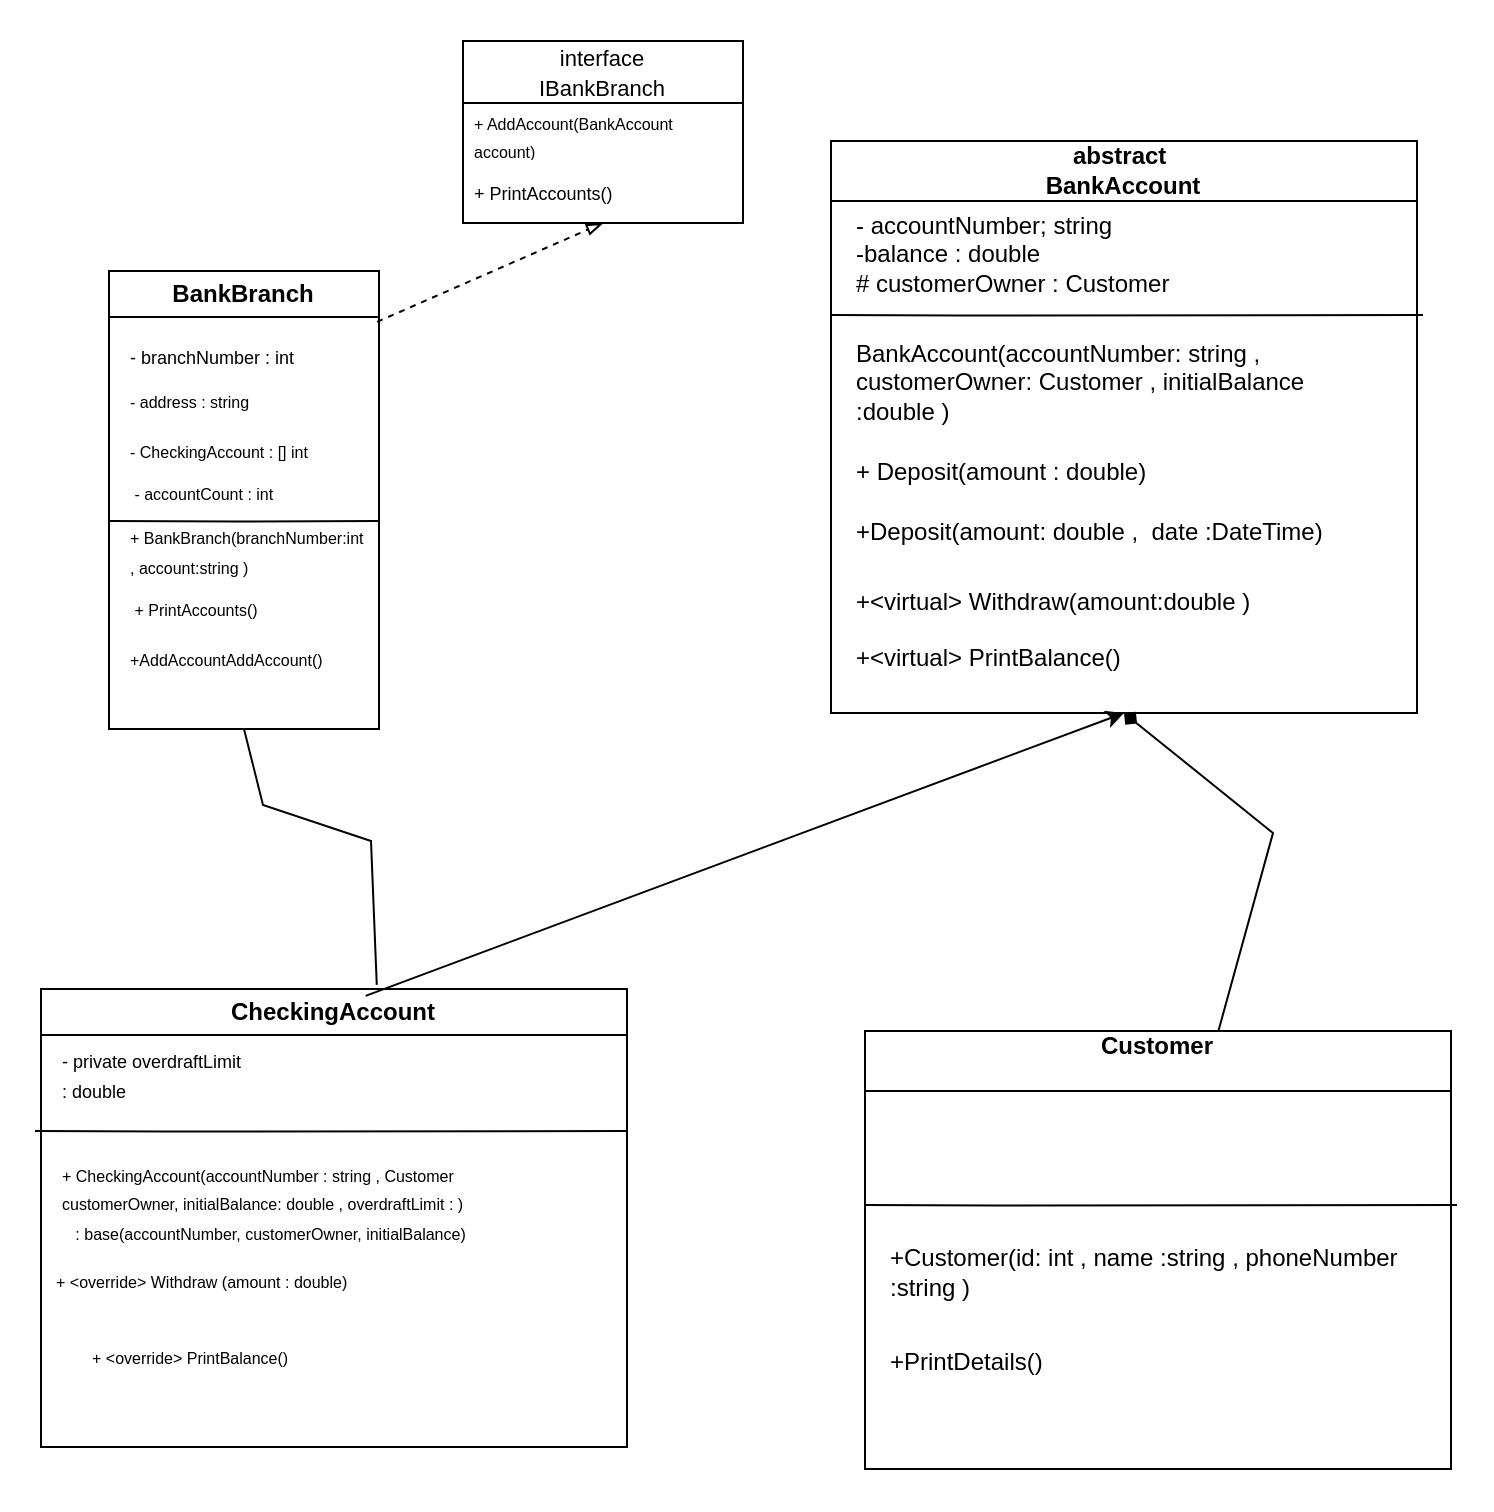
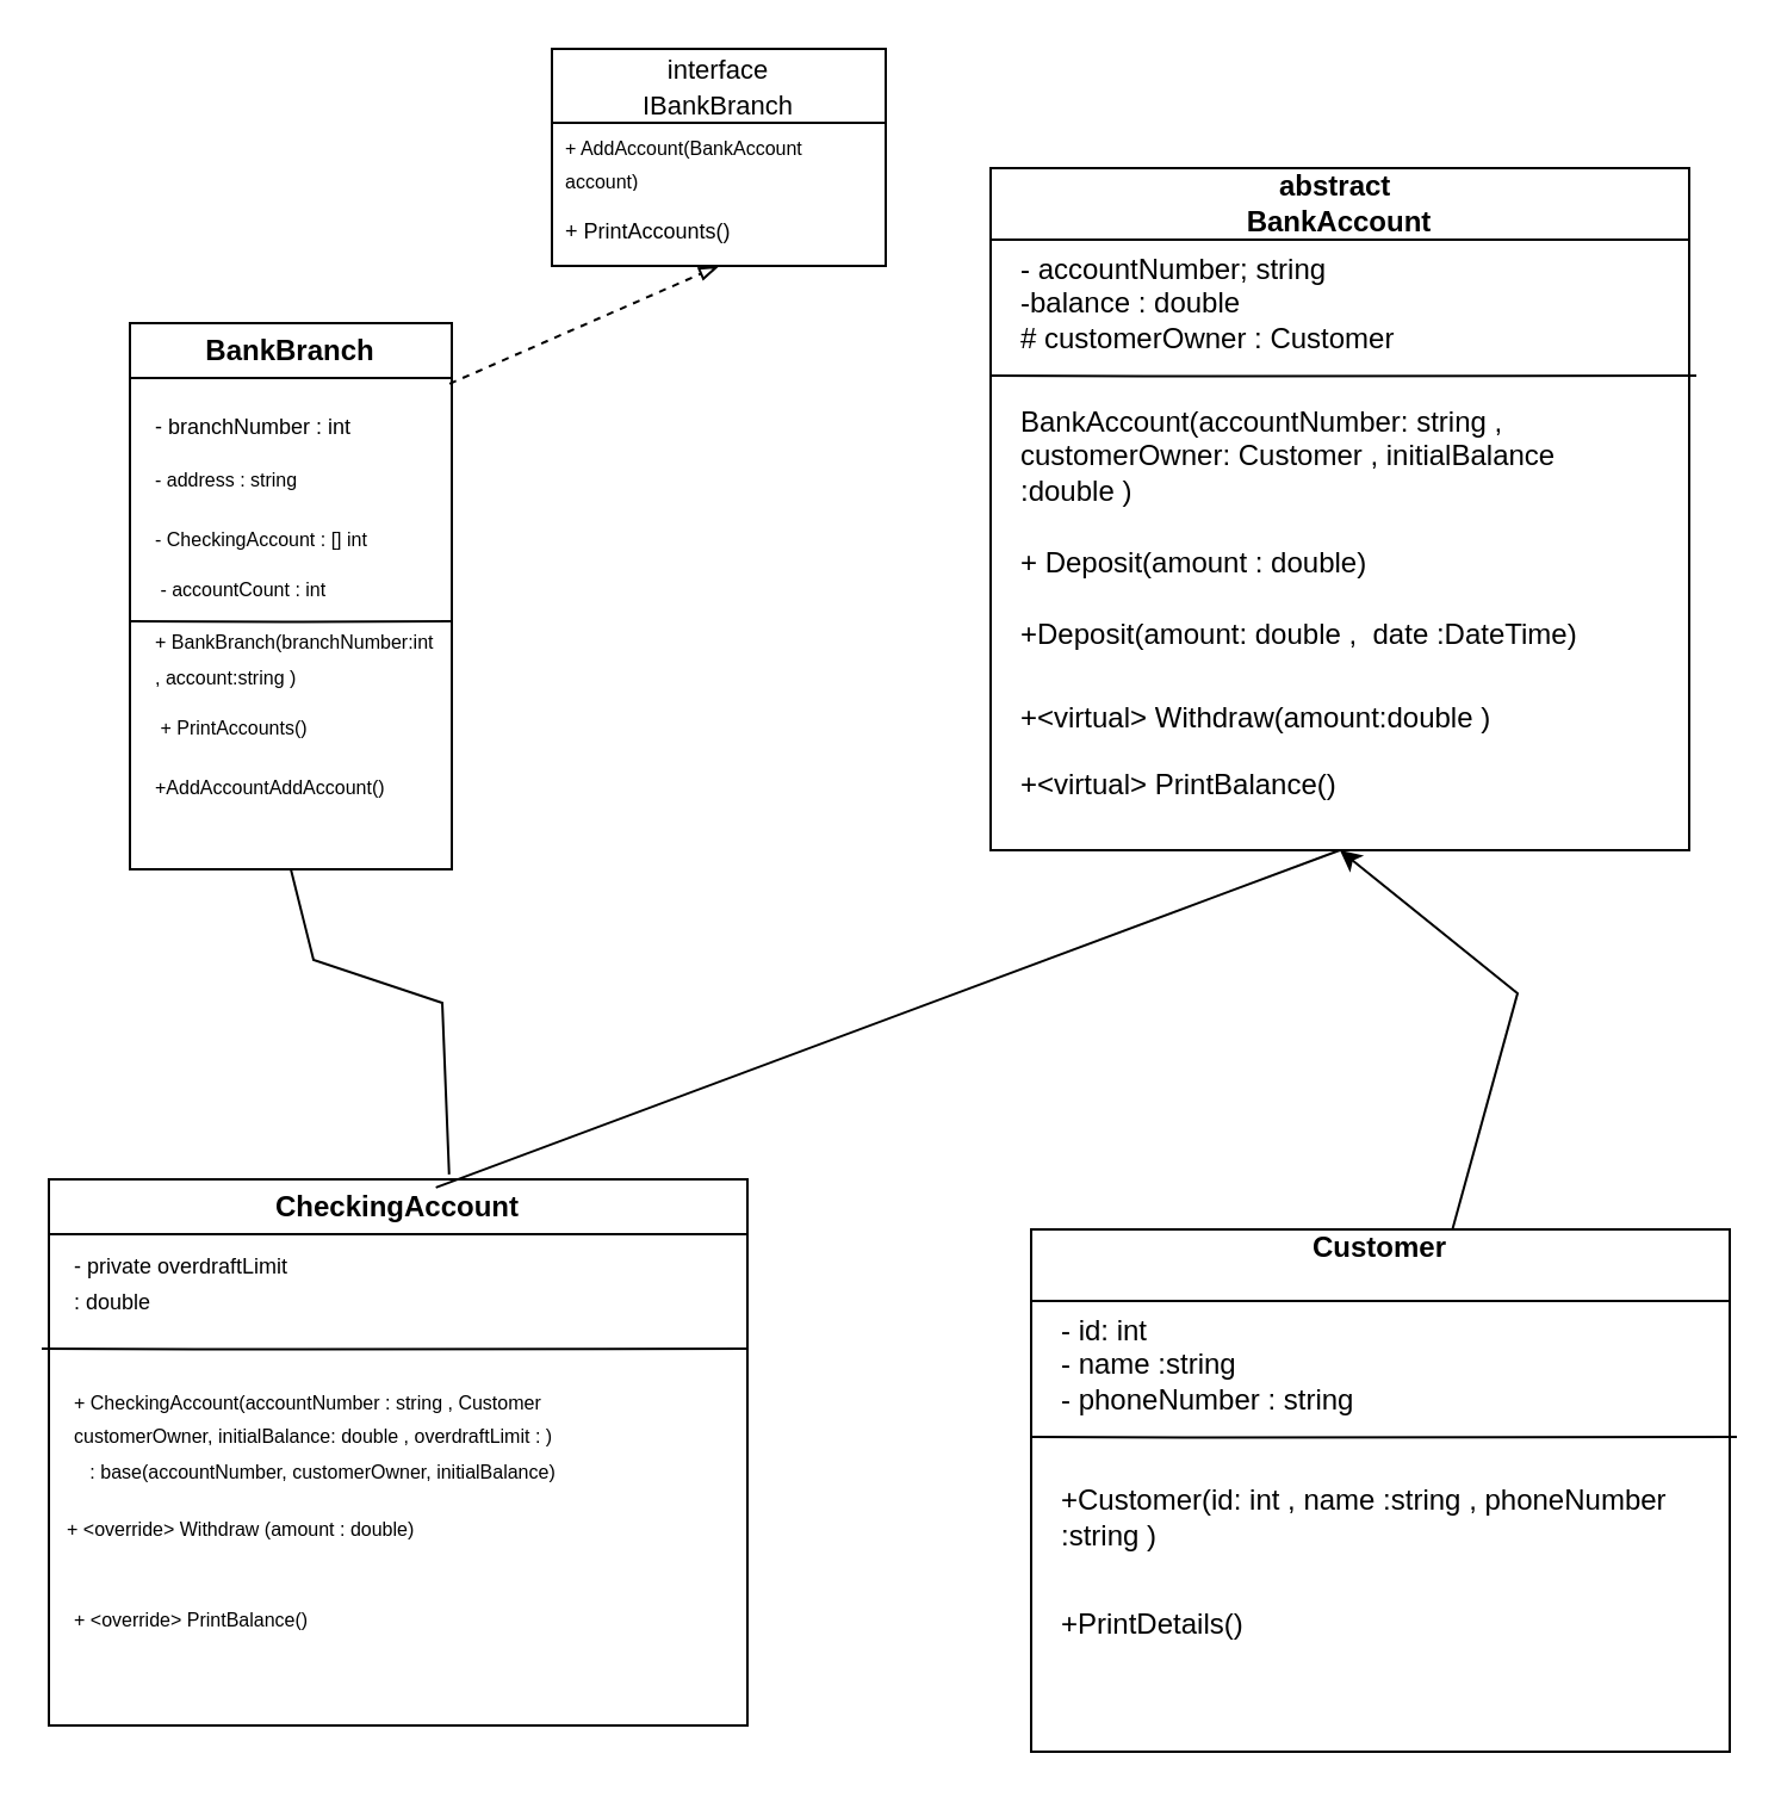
- <mxCell id="31" value="" style="edgeStyle=none;orthogonalLoop=1;jettySize=auto;html=1;rounded=0;exitX=0.554;exitY=0.015;exitDx=0;exitDy=0;entryX=0.5;entryY=1;entryDx=0;entryDy=0;strokeColor=light-dark(#000000,#000000);exitPerimeter=0;" edge="1" parent="1" source="15" target="22"><mxGeometry width="100" relative="1" as="geometry"><mxPoint x="670" y="513" as="sourcePoint" /><mxPoint x="770" y="513" as="targetPoint" /><Array as="points" /></mxGeometry></mxCell>
+ <mxCell id="31" value="" style="edgeStyle=none;orthogonalLoop=1;jettySize=auto;html=1;rounded=0;exitX=0.554;exitY=0.015;exitDx=0;exitDy=0;entryX=0.5;entryY=1;entryDx=0;entryDy=0;strokeColor=light-dark(#000000,#000000);exitPerimeter=0;endArrow=none;" edge="1" parent="1" source="15" target="22"><mxGeometry width="100" relative="1" as="geometry"><mxPoint x="670" y="513" as="sourcePoint" /><mxPoint x="770" y="513" as="targetPoint" /><Array as="points" /></mxGeometry></mxCell>
- <mxCell id="32" style="edgeStyle=none;rounded=0;orthogonalLoop=1;jettySize=auto;html=1;strokeColor=light-dark(#000000,#000000);endArrow=diamond;endFill=1;entryX=0.5;entryY=1;entryDx=0;entryDy=0;" edge="1" parent="1" source="33" target="22"><mxGeometry relative="1" as="geometry"><mxPoint x="732" y="416" as="sourcePoint" /><mxPoint x="733" y="235" as="targetPoint" /><Array as="points"><mxPoint x="636" y="416" /></Array></mxGeometry></mxCell>
+ <mxCell id="32" style="edgeStyle=none;rounded=0;orthogonalLoop=1;jettySize=auto;html=1;strokeColor=light-dark(#000000,#000000);endArrow=classic;endFill=1;entryX=0.5;entryY=1;entryDx=0;entryDy=0;" edge="1" parent="1" source="33" target="22"><mxGeometry relative="1" as="geometry"><mxPoint x="732" y="416" as="sourcePoint" /><mxPoint x="733" y="235" as="targetPoint" /><Array as="points"><mxPoint x="636" y="416" /></Array></mxGeometry></mxCell>
+ <mxCell id="34" value="&lt;div&gt;- id:&amp;nbsp;&lt;span style=&quot;background-color: transparent;&quot;&gt;int&lt;/span&gt;&lt;span style=&quot;background-color: transparent;&quot;&gt;&amp;nbsp;&lt;/span&gt;&lt;/div&gt;&lt;div&gt;- name :&lt;span style=&quot;background-color: transparent;&quot;&gt;string&lt;/span&gt;&lt;span style=&quot;background-color: transparent;&quot;&gt;&amp;nbsp;&lt;/span&gt;&lt;/div&gt;&lt;div&gt;- phoneNumber :&amp;nbsp;&lt;span style=&quot;background-color: transparent;&quot;&gt;string&lt;/span&gt;&lt;span style=&quot;background-color: transparent;&quot;&gt;&amp;nbsp;&lt;/span&gt;&lt;/div&gt;" style="text;html=1;align=left;verticalAlign=middle;whiteSpace=wrap;rounded=0;fontColor=light-dark(#000000,#000000);" vertex="1" parent="33"><mxGeometry x="11" y="36" width="259" height="41" as="geometry" /></mxCell>
- <mxCell id="20" value="&lt;span style=&quot;font-size: 8px;&quot;&gt;+ &amp;lt;override&amp;gt; PrintBalance()&lt;/span&gt;&lt;div&gt;&lt;span style=&quot;font-size: 8px;&quot;&gt;&lt;br&gt;&lt;/span&gt;&lt;/div&gt;" style="text;html=1;align=left;verticalAlign=middle;whiteSpace=wrap;rounded=0;fontColor=light-dark(#000000,#000000);" vertex="1" parent="15"><mxGeometry x="23.5" y="177" width="167.25" height="27" as="geometry" /></mxCell>
+ <mxCell id="20" value="&lt;span style=&quot;font-size: 8px;&quot;&gt;+ &amp;lt;override&amp;gt; PrintBalance()&lt;/span&gt;&lt;div&gt;&lt;span style=&quot;font-size: 8px;&quot;&gt;&lt;br&gt;&lt;/span&gt;&lt;/div&gt;" style="text;html=1;align=left;verticalAlign=middle;whiteSpace=wrap;rounded=0;fontColor=light-dark(#000000,#000000);" vertex="1" parent="15"><mxGeometry x="8.5" y="177" width="167.25" height="27" as="geometry" /></mxCell>
